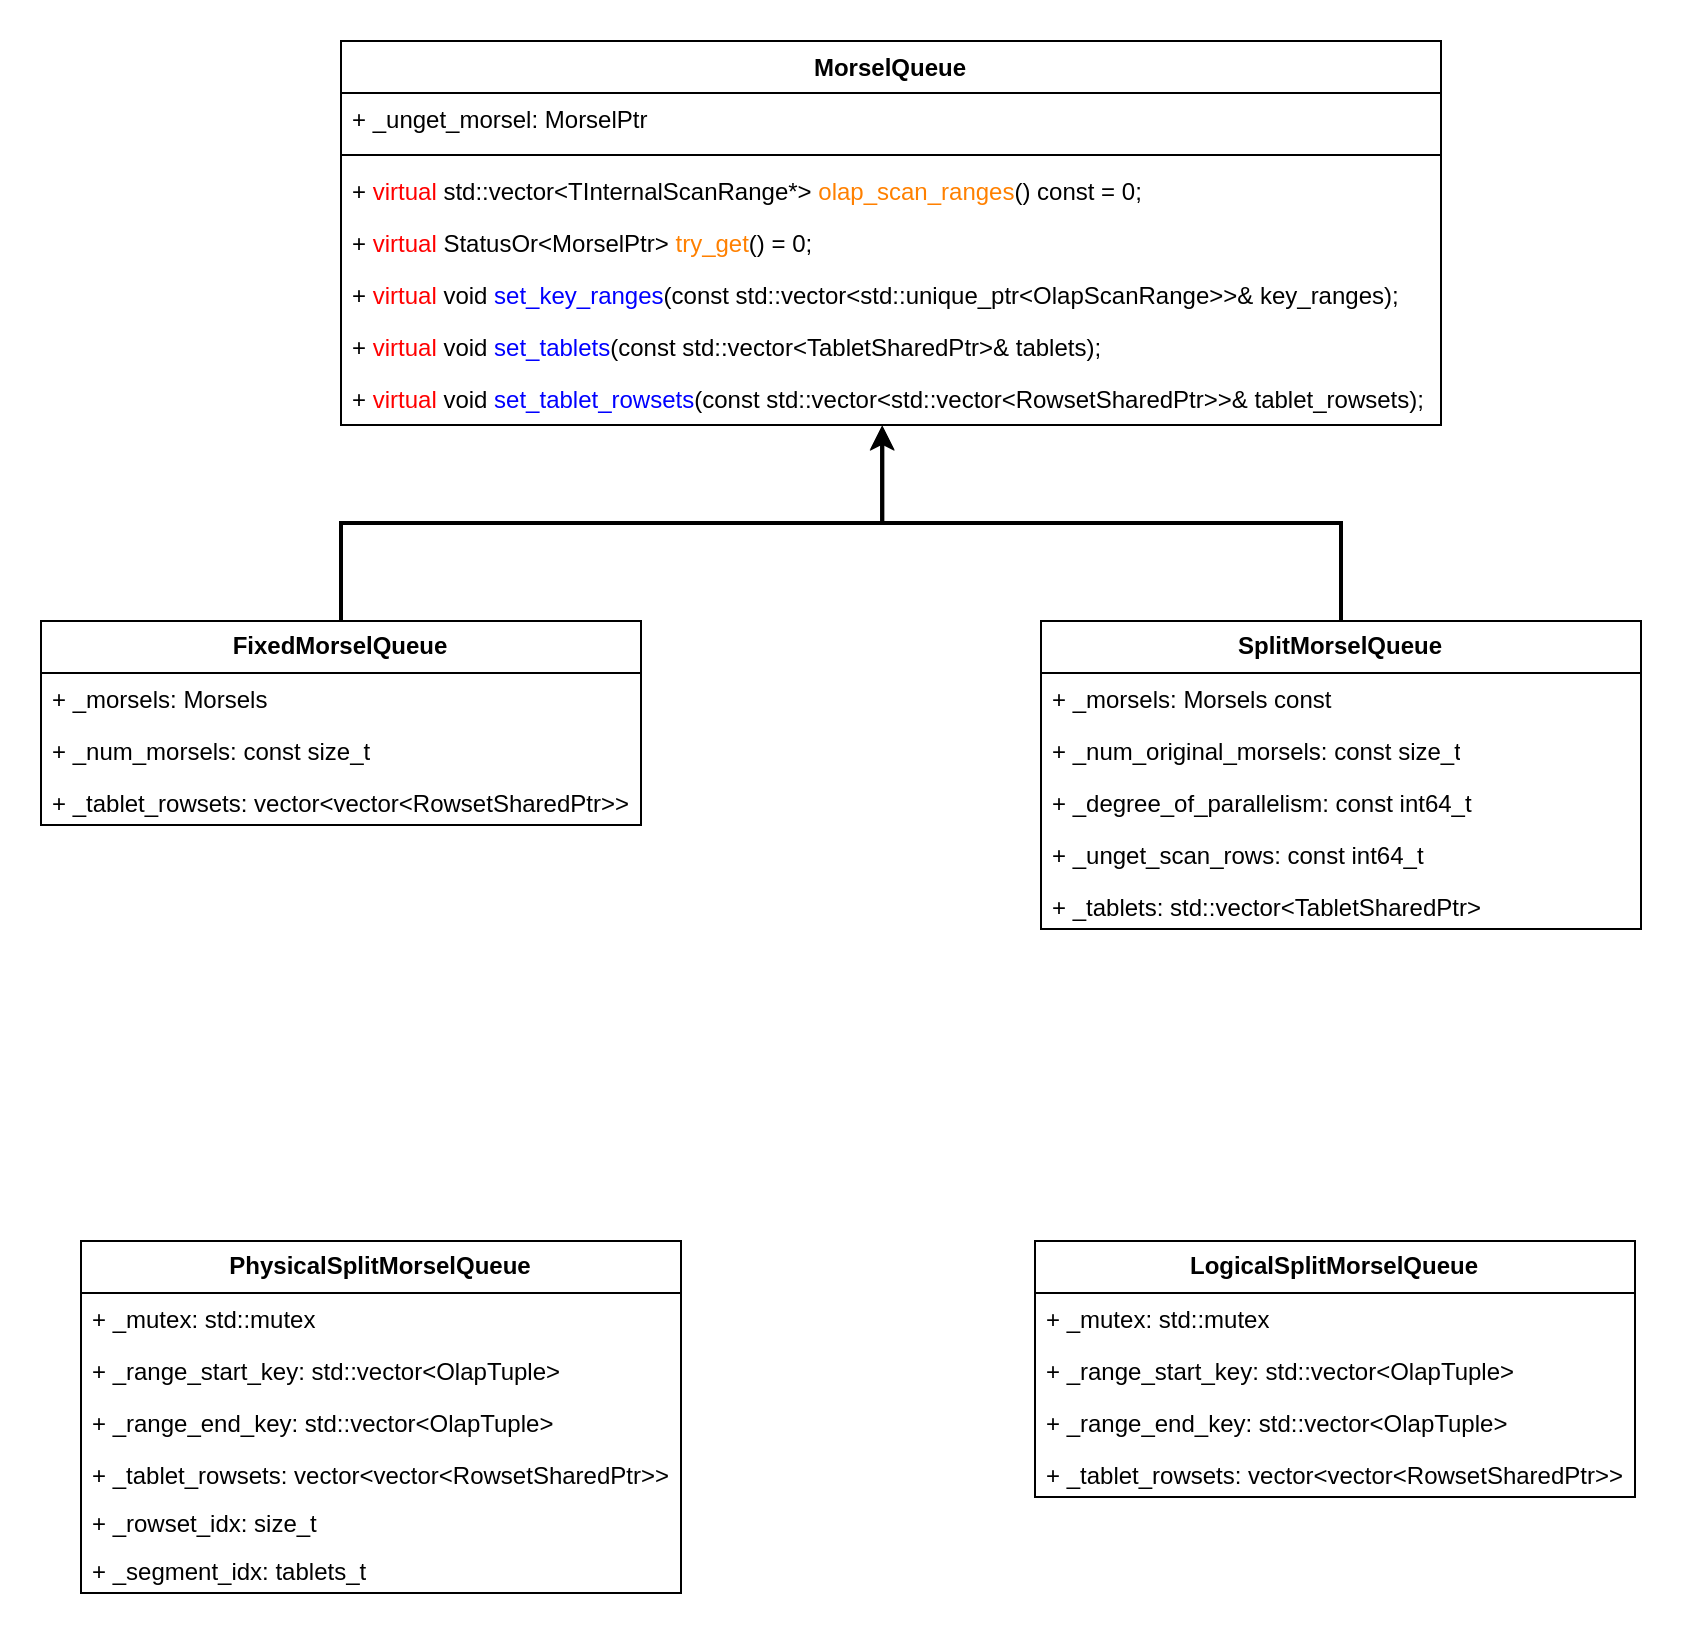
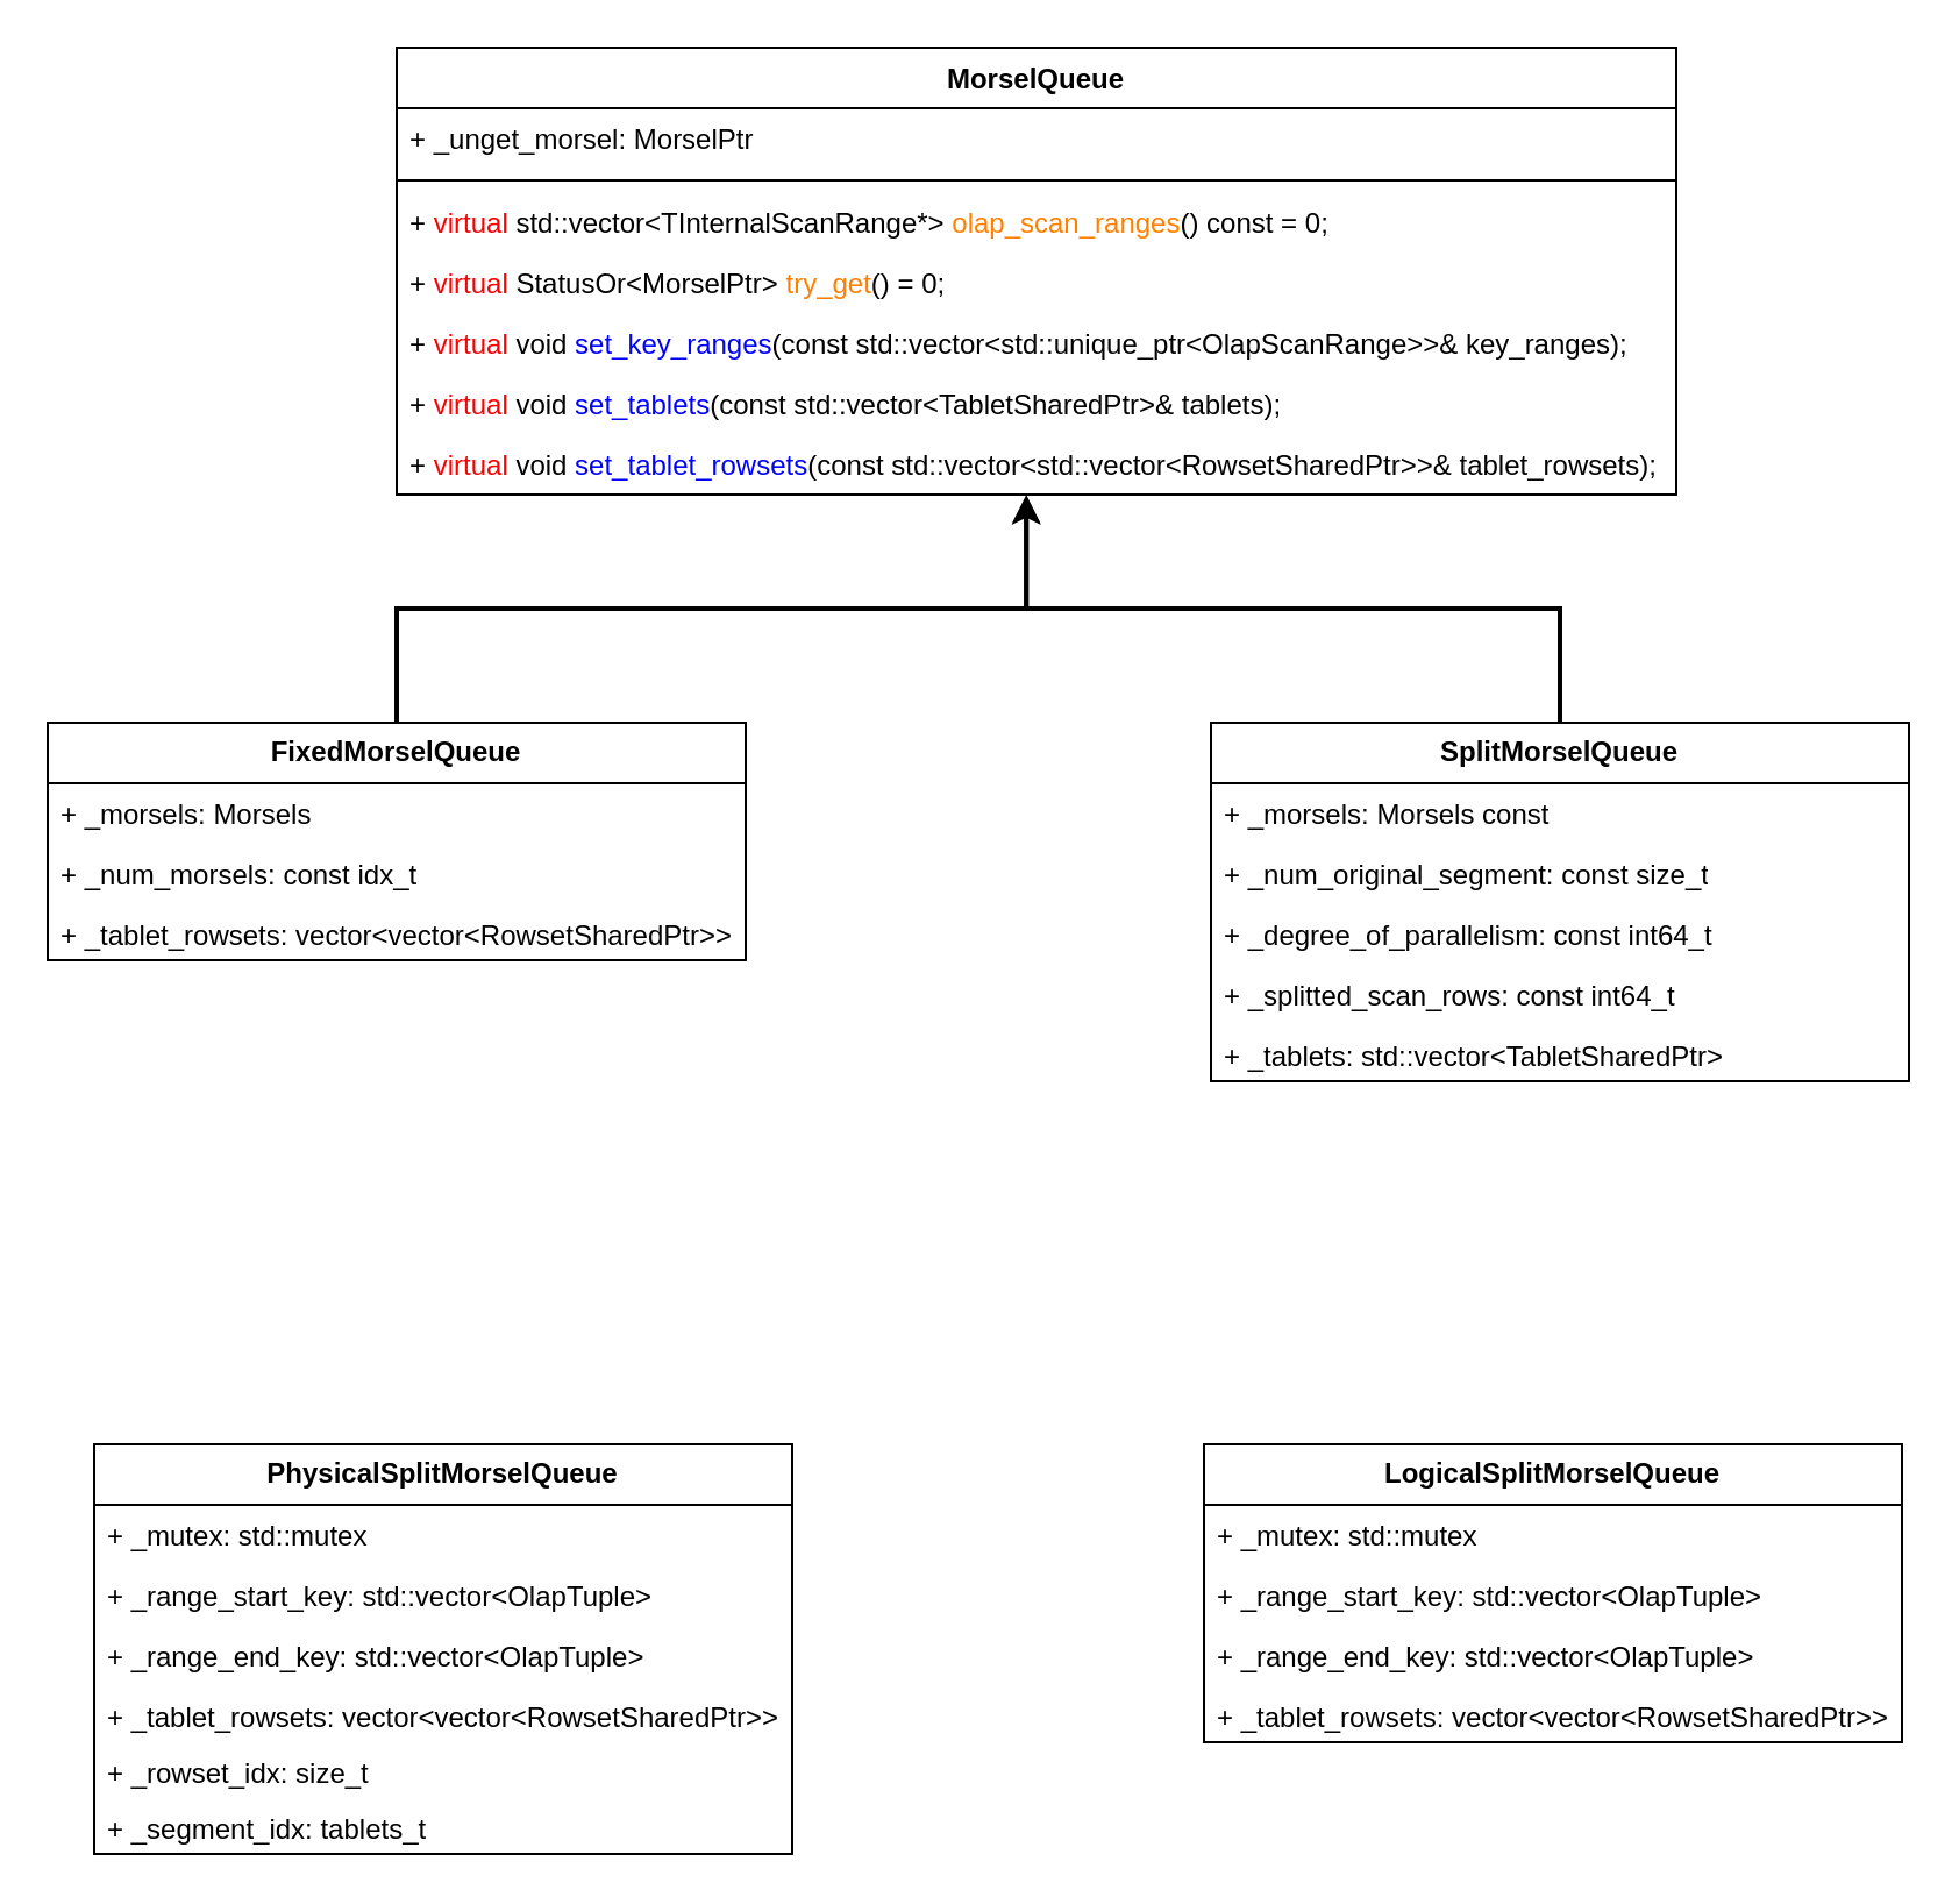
- <mxCell id="13" value="+ _num_morsels: const size_t" style="text;strokeColor=none;fillColor=none;align=left;verticalAlign=top;spacingLeft=4;spacingRight=4;overflow=hidden;rotatable=0;points=[[0,0.5],[1,0.5]];portConstraint=eastwest;whiteSpace=wrap;html=1;" vertex="1" parent="11"><mxGeometry y="52" width="300" height="26" as="geometry" /></mxCell>
+ <mxCell id="13" value="+ _num_morsels: const idx_t" style="text;strokeColor=none;fillColor=none;align=left;verticalAlign=top;spacingLeft=4;spacingRight=4;overflow=hidden;rotatable=0;points=[[0,0.5],[1,0.5]];portConstraint=eastwest;whiteSpace=wrap;html=1;" vertex="1" parent="11"><mxGeometry y="52" width="300" height="26" as="geometry" /></mxCell>
- <mxCell id="18" value="+ _num_original_morsels: const size_t" style="text;strokeColor=none;fillColor=none;align=left;verticalAlign=top;spacingLeft=4;spacingRight=4;overflow=hidden;rotatable=0;points=[[0,0.5],[1,0.5]];portConstraint=eastwest;whiteSpace=wrap;html=1;" vertex="1" parent="16"><mxGeometry y="52" width="300" height="26" as="geometry" /></mxCell>
+ <mxCell id="18" value="+ _num_original_segment: const size_t" style="text;strokeColor=none;fillColor=none;align=left;verticalAlign=top;spacingLeft=4;spacingRight=4;overflow=hidden;rotatable=0;points=[[0,0.5],[1,0.5]];portConstraint=eastwest;whiteSpace=wrap;html=1;" vertex="1" parent="16"><mxGeometry y="52" width="300" height="26" as="geometry" /></mxCell>
- <mxCell id="20" value="+ _unget_scan_rows: const int64_t" style="text;strokeColor=none;fillColor=none;align=left;verticalAlign=top;spacingLeft=4;spacingRight=4;overflow=hidden;rotatable=0;points=[[0,0.5],[1,0.5]];portConstraint=eastwest;whiteSpace=wrap;html=1;" vertex="1" parent="16"><mxGeometry y="104" width="300" height="26" as="geometry" /></mxCell>
+ <mxCell id="20" value="+ _splitted_scan_rows: const int64_t" style="text;strokeColor=none;fillColor=none;align=left;verticalAlign=top;spacingLeft=4;spacingRight=4;overflow=hidden;rotatable=0;points=[[0,0.5],[1,0.5]];portConstraint=eastwest;whiteSpace=wrap;html=1;" vertex="1" parent="16"><mxGeometry y="104" width="300" height="26" as="geometry" /></mxCell>
